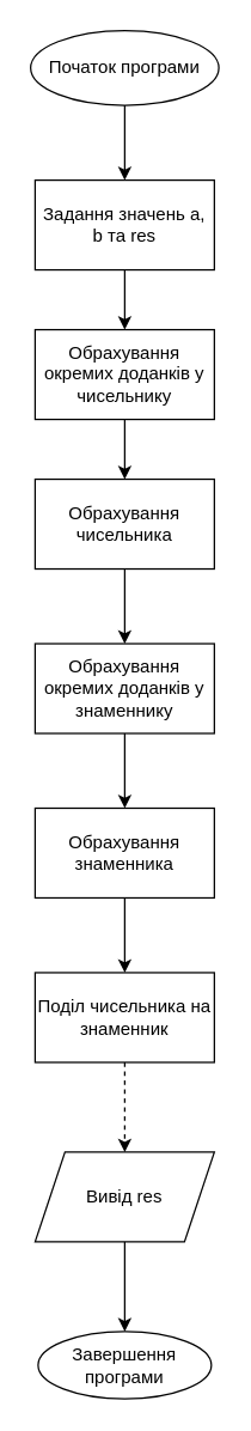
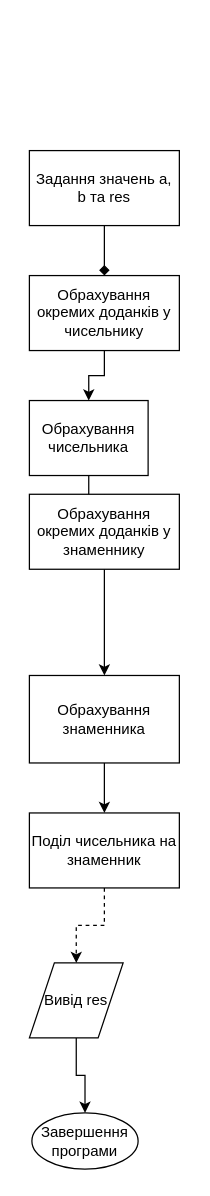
- <mxCell id="3" value="Початок програми" style="ellipse;whiteSpace=wrap;html=1;" vertex="1" parent="1"><mxGeometry x="20" y="20" width="126" height="50" as="geometry" /></mxCell>
- <mxCell id="2" value="" style="edgeStyle=orthogonalEdgeStyle;rounded=0;orthogonalLoop=1;jettySize=auto;html=1;" edge="1" parent="1" source="3" target="5"><mxGeometry relative="1" as="geometry" /></mxCell>
- <mxCell id="4" value="" style="edgeStyle=orthogonalEdgeStyle;rounded=0;orthogonalLoop=1;jettySize=auto;html=1;" edge="1" parent="1" source="5" target="7"><mxGeometry relative="1" as="geometry" /></mxCell>
+ <mxCell id="4" value="" style="edgeStyle=orthogonalEdgeStyle;rounded=0;orthogonalLoop=1;jettySize=auto;html=1;endArrow=diamond;" edge="1" parent="1" source="5" target="7"><mxGeometry relative="1" as="geometry" /></mxCell>
- <mxCell id="9" value="Обрахування чисельника" style="whiteSpace=wrap;html=1;" vertex="1" parent="1"><mxGeometry x="23" y="320" width="120" height="60" as="geometry" /></mxCell>
+ <mxCell id="9" value="Обрахування чисельника" style="whiteSpace=wrap;html=1;" vertex="1" parent="1"><mxGeometry x="23" y="320" width="95" height="60" as="geometry" /></mxCell>
- <mxCell id="11" value="Обрахування окремих доданків у знаменнику" style="whiteSpace=wrap;html=1;" vertex="1" parent="1"><mxGeometry x="23" y="430" width="120" height="60" as="geometry" /></mxCell>
+ <mxCell id="11" value="Обрахування окремих доданків у знаменнику" style="whiteSpace=wrap;html=1;" vertex="1" parent="1"><mxGeometry x="23" y="395" width="120" height="60" as="geometry" /></mxCell>
- <mxCell id="13" value="Обрахування знаменника" style="whiteSpace=wrap;html=1;" vertex="1" parent="1"><mxGeometry x="23" y="540" width="120" height="60" as="geometry" /></mxCell>
+ <mxCell id="13" value="Обрахування знаменника" style="whiteSpace=wrap;html=1;" vertex="1" parent="1"><mxGeometry x="23" y="540" width="120" height="70" as="geometry" /></mxCell>
- <mxCell id="17" value="Вивід res" style="shape=parallelogram;perimeter=parallelogramPerimeter;whiteSpace=wrap;html=1;fixedSize=1;" vertex="1" parent="1"><mxGeometry x="23" y="770" width="120" height="60" as="geometry" /></mxCell>
+ <mxCell id="17" value="Вивід res" style="shape=parallelogram;perimeter=parallelogramPerimeter;whiteSpace=wrap;html=1;fixedSize=1;" vertex="1" parent="1"><mxGeometry x="23" y="770" width="75" height="60" as="geometry" /></mxCell>
- <mxCell id="18" value="Завершення програми" style="ellipse;whiteSpace=wrap;html=1;" vertex="1" parent="1"><mxGeometry x="25" y="890" width="116" height="45" as="geometry" /></mxCell>
+ <mxCell id="18" value="Завершення програми" style="ellipse;whiteSpace=wrap;html=1;" vertex="1" parent="1"><mxGeometry x="25" y="890" width="85" height="45" as="geometry" /></mxCell>
